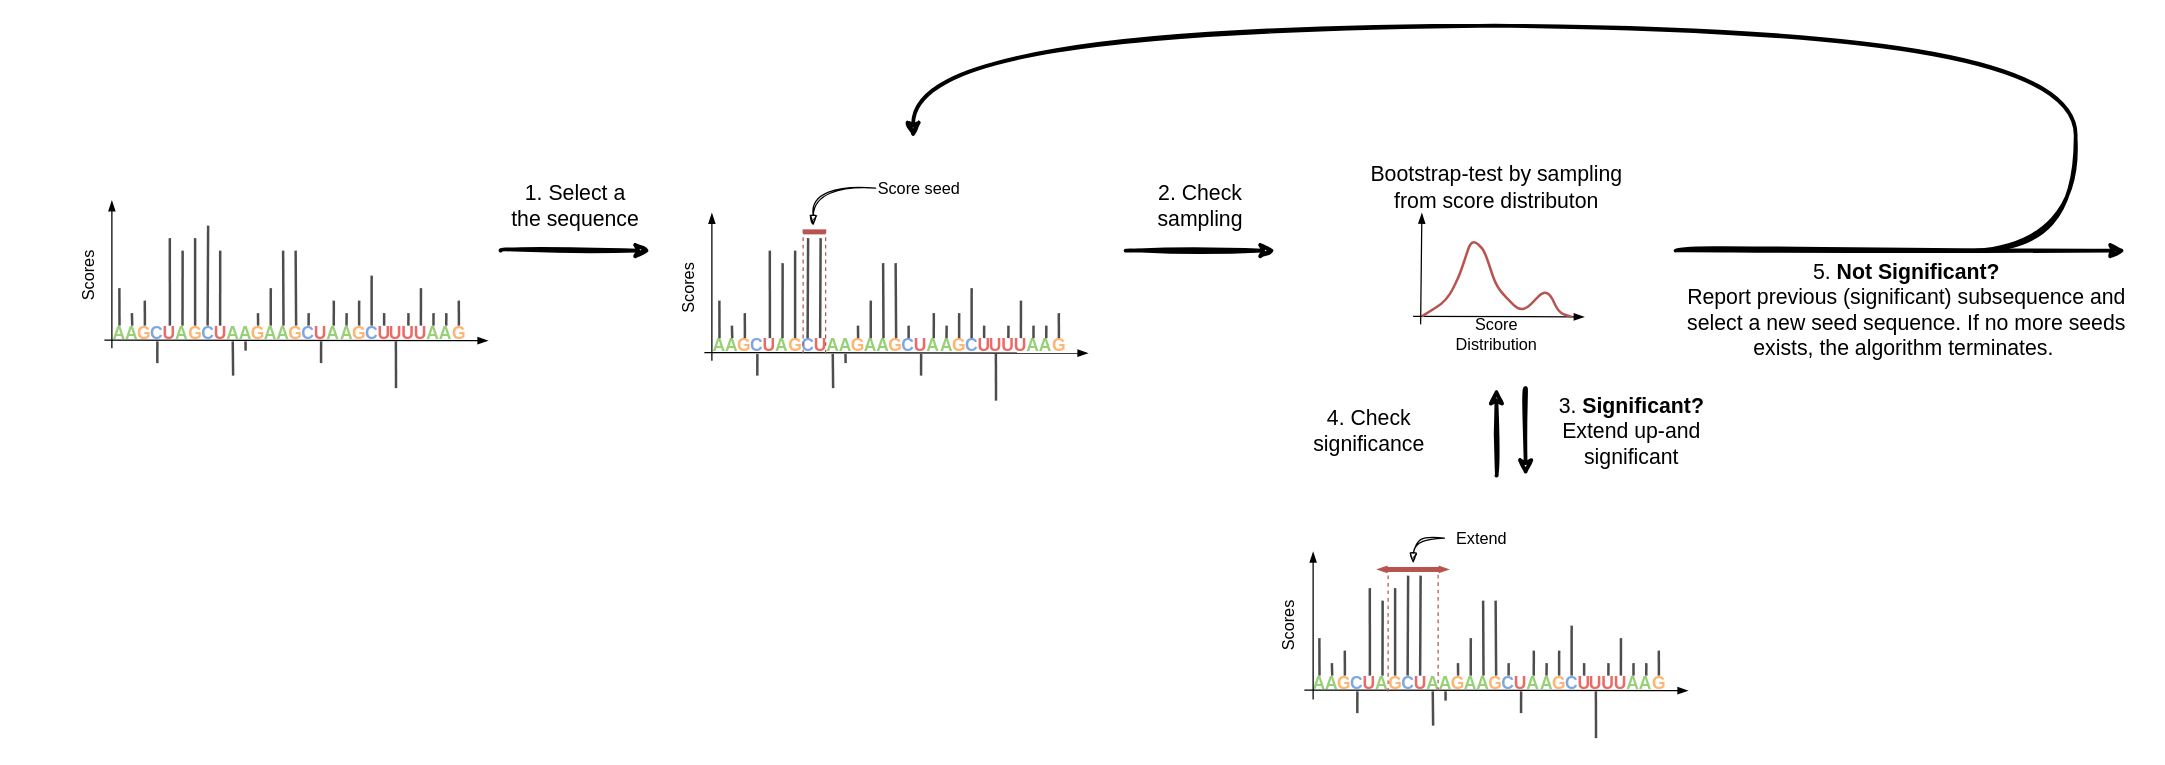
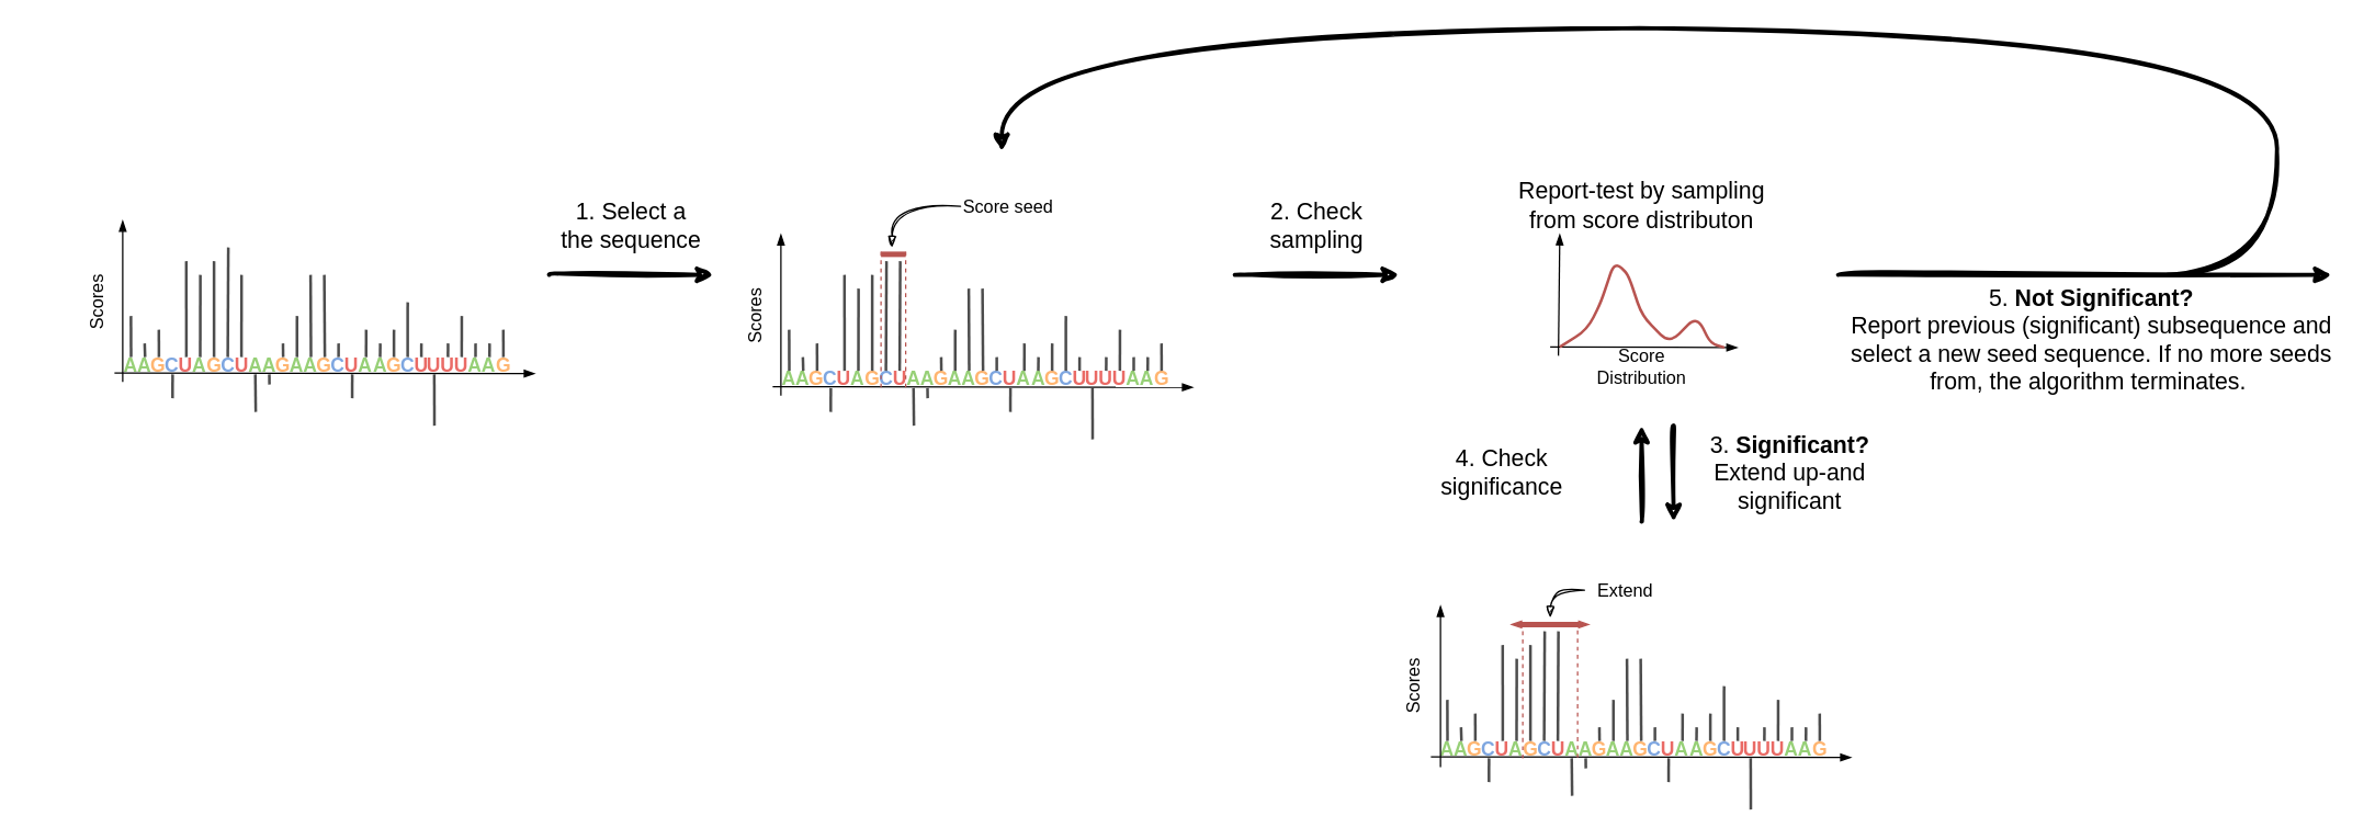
- <mxCell id="218" value="&lt;font color=&quot;#000000&quot;&gt;Bootstrap-test by sampling from score distributon&lt;/font&gt;" style="text;html=1;strokeColor=none;fillColor=none;align=center;verticalAlign=middle;whiteSpace=wrap;rounded=0;fontSize=17;fontColor=#FF6666;" vertex="1" parent="1"><mxGeometry x="1087" y="135" width="220" height="30" as="geometry" /></mxCell>
+ <mxCell id="218" value="&lt;font color=&quot;#000000&quot;&gt;Report-test by sampling from score distributon&lt;/font&gt;" style="text;html=1;strokeColor=none;fillColor=none;align=center;verticalAlign=middle;whiteSpace=wrap;rounded=0;fontSize=17;fontColor=#FF6666;" vertex="1" parent="1"><mxGeometry x="1087" y="135" width="220" height="30" as="geometry" /></mxCell>
- <mxCell id="217" value="&lt;span style=&quot;font-size: 17px;&quot;&gt;5.&lt;b&gt;&amp;nbsp;Not Significant?&lt;br&gt;&lt;/b&gt;Report previous (significant) subsequence and select a new seed sequence. If no more seeds exists, the algorithm terminates.&amp;nbsp;&lt;/span&gt;" style="text;html=1;strokeColor=none;fillColor=none;align=center;verticalAlign=middle;whiteSpace=wrap;rounded=0;fontSize=13;fontColor=#000000;" vertex="1" parent="1"><mxGeometry x="1340" y="206.6" width="370" height="83.4" as="geometry" /></mxCell>
+ <mxCell id="217" value="&lt;span style=&quot;font-size: 17px;&quot;&gt;5.&lt;b&gt;&amp;nbsp;Not Significant?&lt;br&gt;&lt;/b&gt;Report previous (significant) subsequence and select a new seed sequence. If no more seeds from, the algorithm terminates.&amp;nbsp;&lt;/span&gt;" style="text;html=1;strokeColor=none;fillColor=none;align=center;verticalAlign=middle;whiteSpace=wrap;rounded=0;fontSize=13;fontColor=#000000;" vertex="1" parent="1"><mxGeometry x="1340" y="206.6" width="370" height="83.4" as="geometry" /></mxCell>
